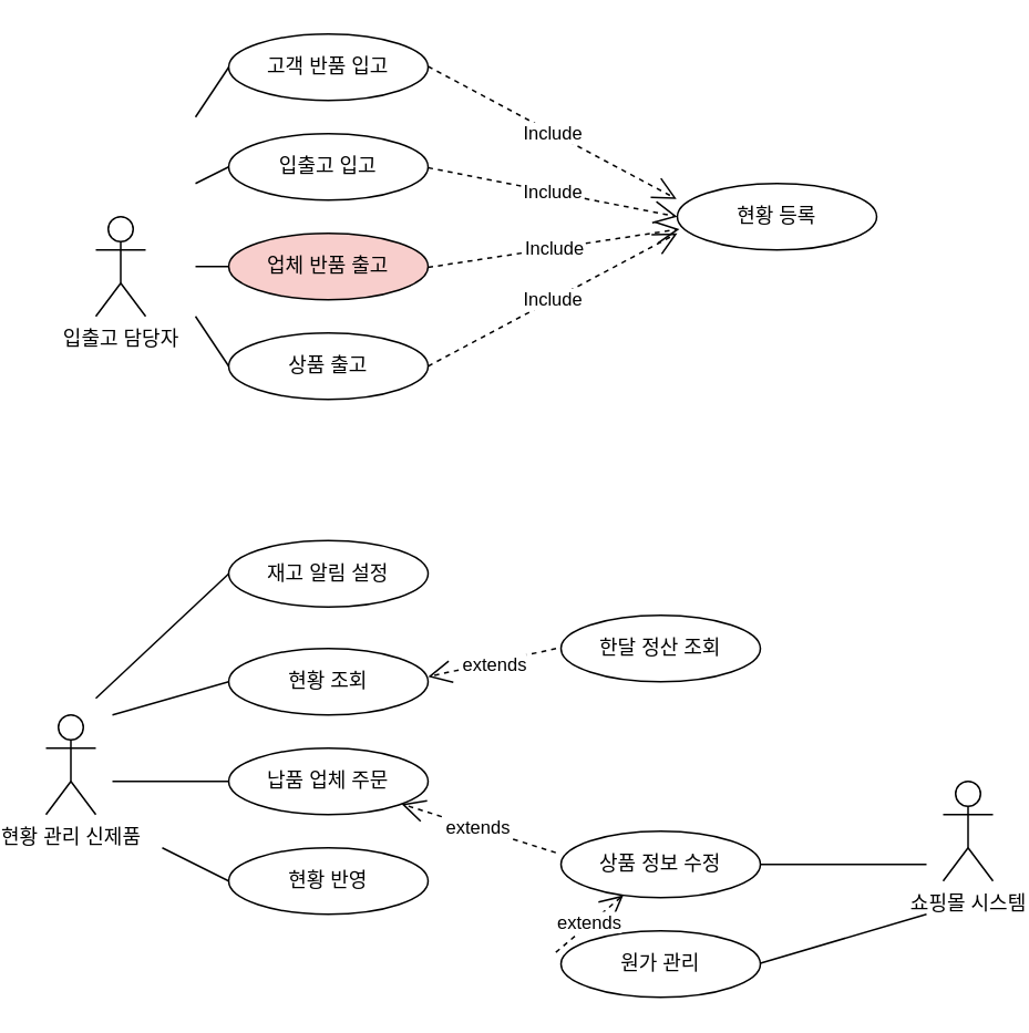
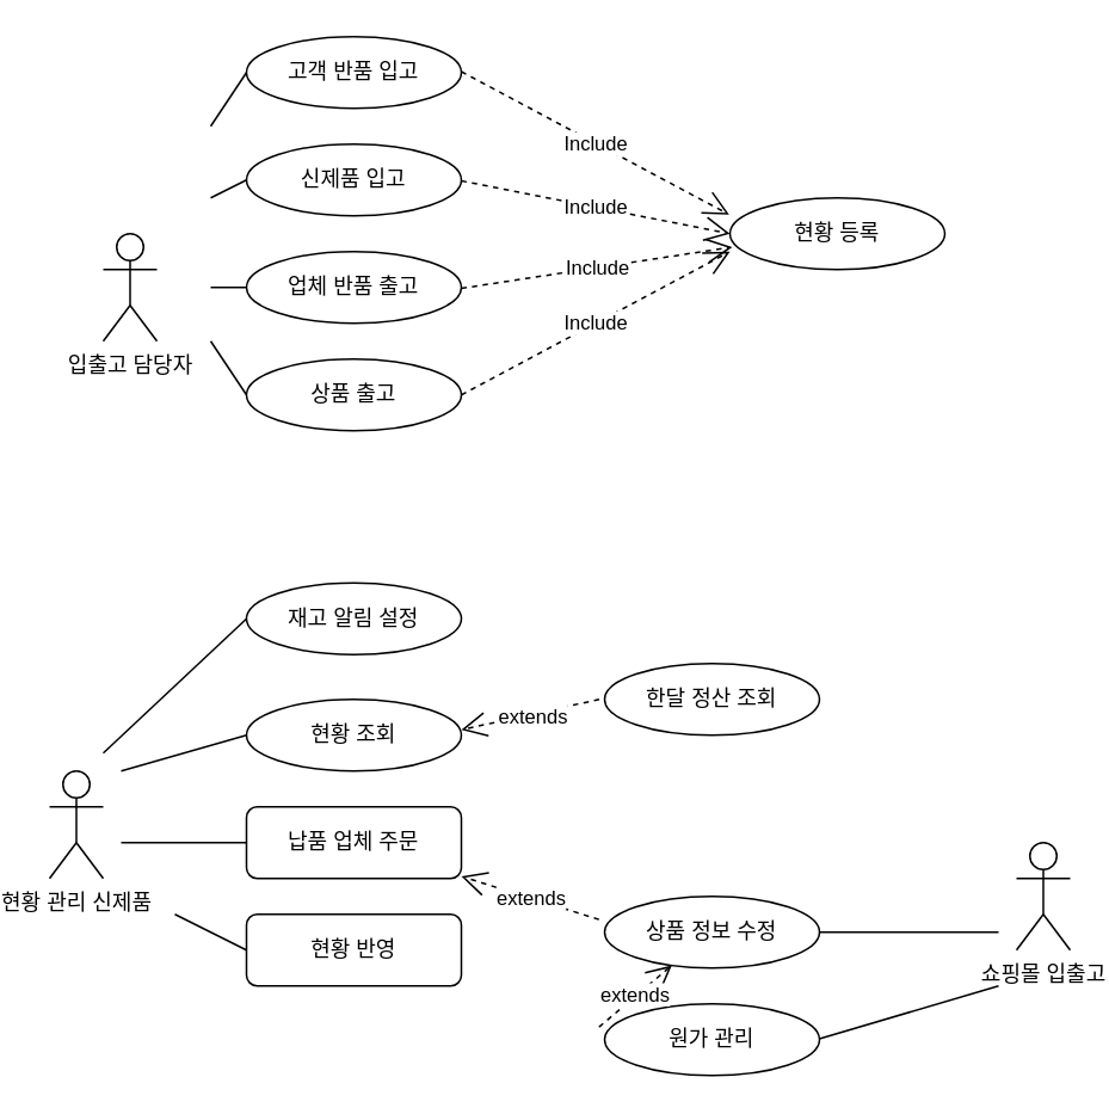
- <mxCell id="5" value="입출고 입고" style="ellipse;whiteSpace=wrap;html=1;" parent="1" vertex="1"><mxGeometry x="130" y="80" width="120" height="40" as="geometry" /></mxCell>
+ <mxCell id="5" value="신제품 입고" style="ellipse;whiteSpace=wrap;html=1;" parent="1" vertex="1"><mxGeometry x="130" y="80" width="120" height="40" as="geometry" /></mxCell>
- <mxCell id="8" value="업체 반품 출고" style="ellipse;whiteSpace=wrap;html=1;fillColor=#f8cecc;" parent="1" vertex="1"><mxGeometry x="130" y="140" width="120" height="40" as="geometry" /></mxCell>
+ <mxCell id="8" value="업체 반품 출고" style="ellipse;whiteSpace=wrap;html=1;" parent="1" vertex="1"><mxGeometry x="130" y="140" width="120" height="40" as="geometry" /></mxCell>
- <mxCell id="9" value="납품 업체 주문" style="ellipse;whiteSpace=wrap;html=1;" parent="1" vertex="1"><mxGeometry x="130" y="450" width="120" height="40" as="geometry" /></mxCell>
+ <mxCell id="9" value="납품 업체 주문" style="whiteSpace=wrap;html=1;rounded=1;" parent="1" vertex="1"><mxGeometry x="130" y="450" width="120" height="40" as="geometry" /></mxCell>
- <mxCell id="10" value="현황 반영" style="ellipse;whiteSpace=wrap;html=1;" parent="1" vertex="1"><mxGeometry x="130" y="510" width="120" height="40" as="geometry" /></mxCell>
+ <mxCell id="10" value="현황 반영" style="whiteSpace=wrap;html=1;rounded=1;" parent="1" vertex="1"><mxGeometry x="130" y="510" width="120" height="40" as="geometry" /></mxCell>
- <mxCell id="4" value="쇼핑몰 시스템" style="shape=umlActor;verticalLabelPosition=bottom;verticalAlign=top;html=1;" parent="1" vertex="1"><mxGeometry x="560" y="470" width="30" height="60" as="geometry" /></mxCell>
+ <mxCell id="4" value="쇼핑몰 입출고" style="shape=umlActor;verticalLabelPosition=bottom;verticalAlign=top;html=1;" parent="1" vertex="1"><mxGeometry x="560" y="470" width="30" height="60" as="geometry" /></mxCell>
